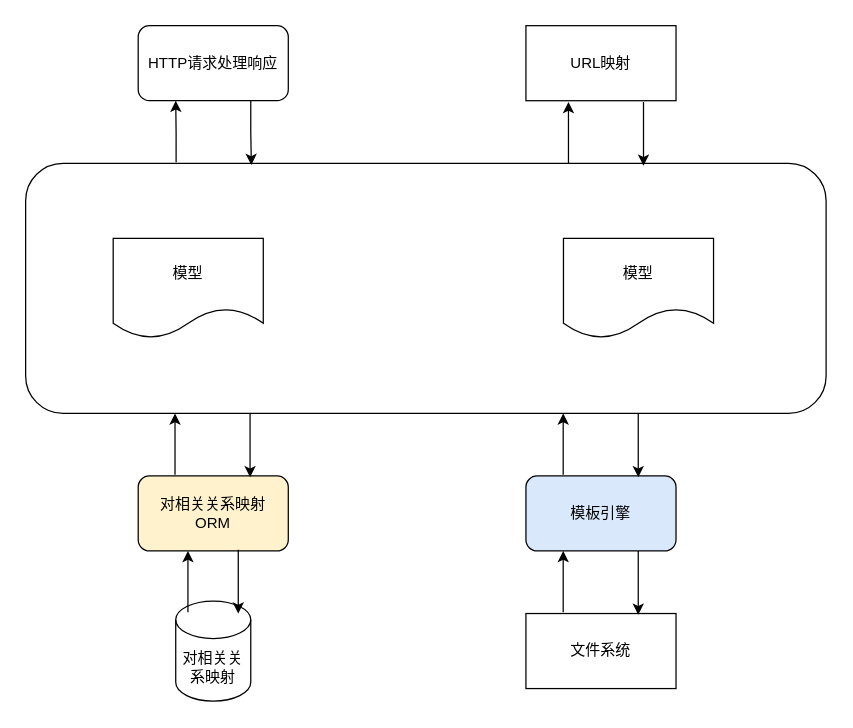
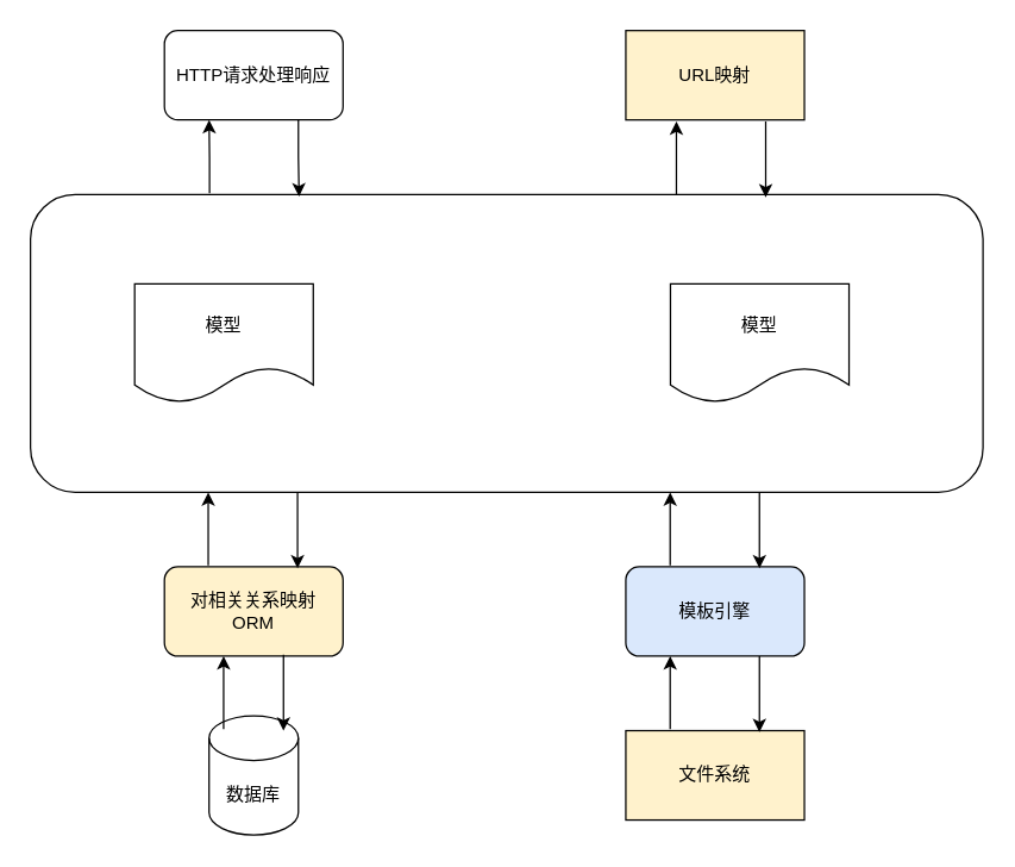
- <mxCell id="3" value="URL映射" style="whiteSpace=wrap;html=1;" vertex="1" parent="1"><mxGeometry x="420" y="20" width="120" height="60" as="geometry" /></mxCell>
+ <mxCell id="3" value="URL映射" style="whiteSpace=wrap;html=1;fillColor=#fff2cc;" vertex="1" parent="1"><mxGeometry x="420" y="20" width="120" height="60" as="geometry" /></mxCell>
- <mxCell id="8" value="文件系统" style="whiteSpace=wrap;html=1;" vertex="1" parent="1"><mxGeometry x="420" y="490" width="120" height="60" as="geometry" /></mxCell>
+ <mxCell id="8" value="文件系统" style="whiteSpace=wrap;html=1;fillColor=#fff2cc;" vertex="1" parent="1"><mxGeometry x="420" y="490" width="120" height="60" as="geometry" /></mxCell>
- <mxCell id="7" value="对相关关系映射" style="shape=cylinder3;whiteSpace=wrap;html=1;boundedLbl=1;backgroundOutline=1;size=15;" vertex="1" parent="1"><mxGeometry x="140" y="480" width="60" height="80" as="geometry" /></mxCell>
+ <mxCell id="7" value="数据库" style="shape=cylinder3;whiteSpace=wrap;html=1;boundedLbl=1;backgroundOutline=1;size=15;" vertex="1" parent="1"><mxGeometry x="140" y="480" width="60" height="80" as="geometry" /></mxCell>
